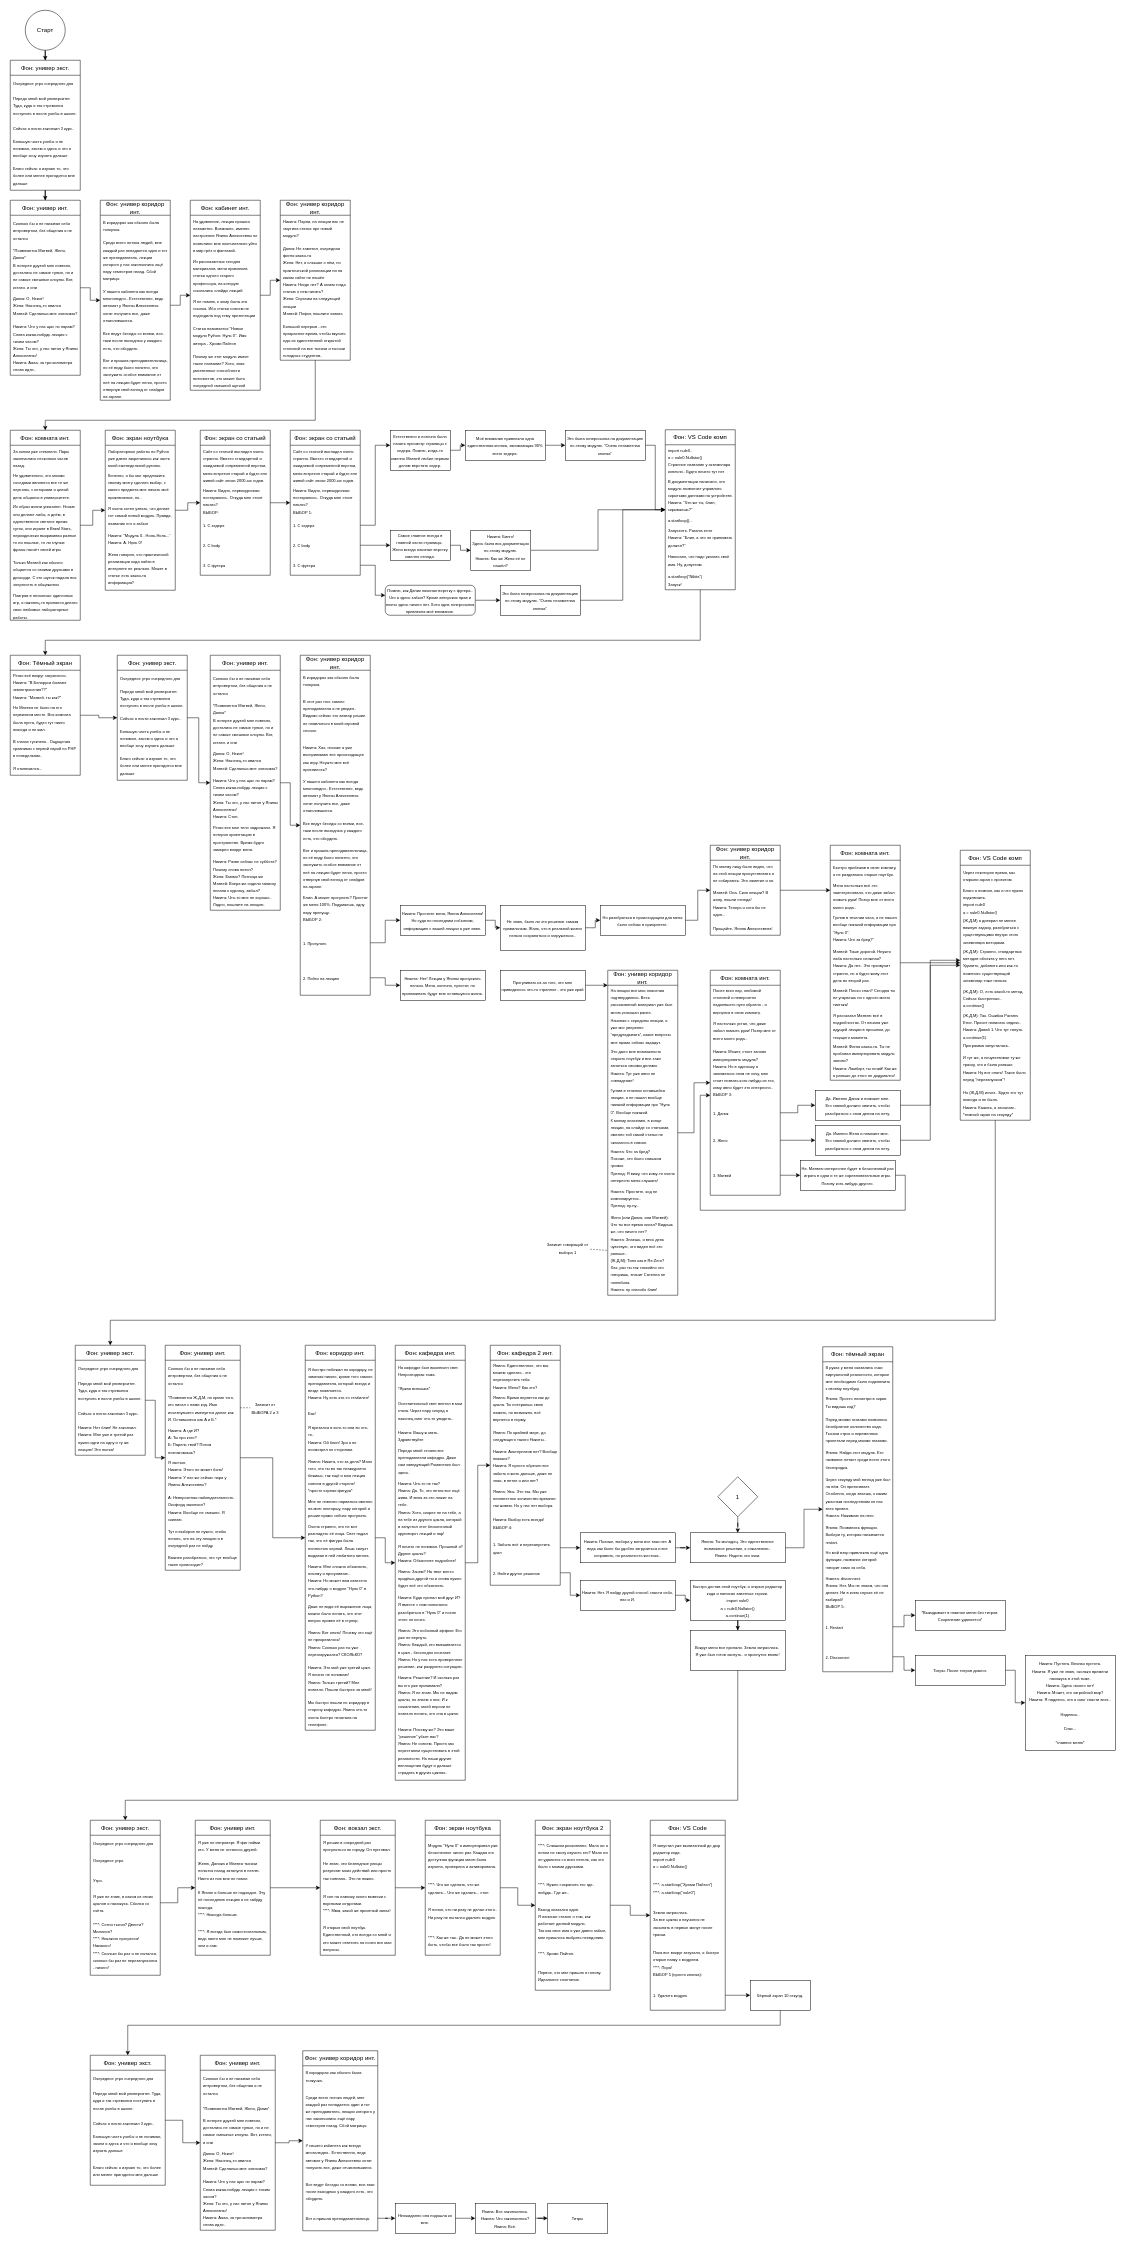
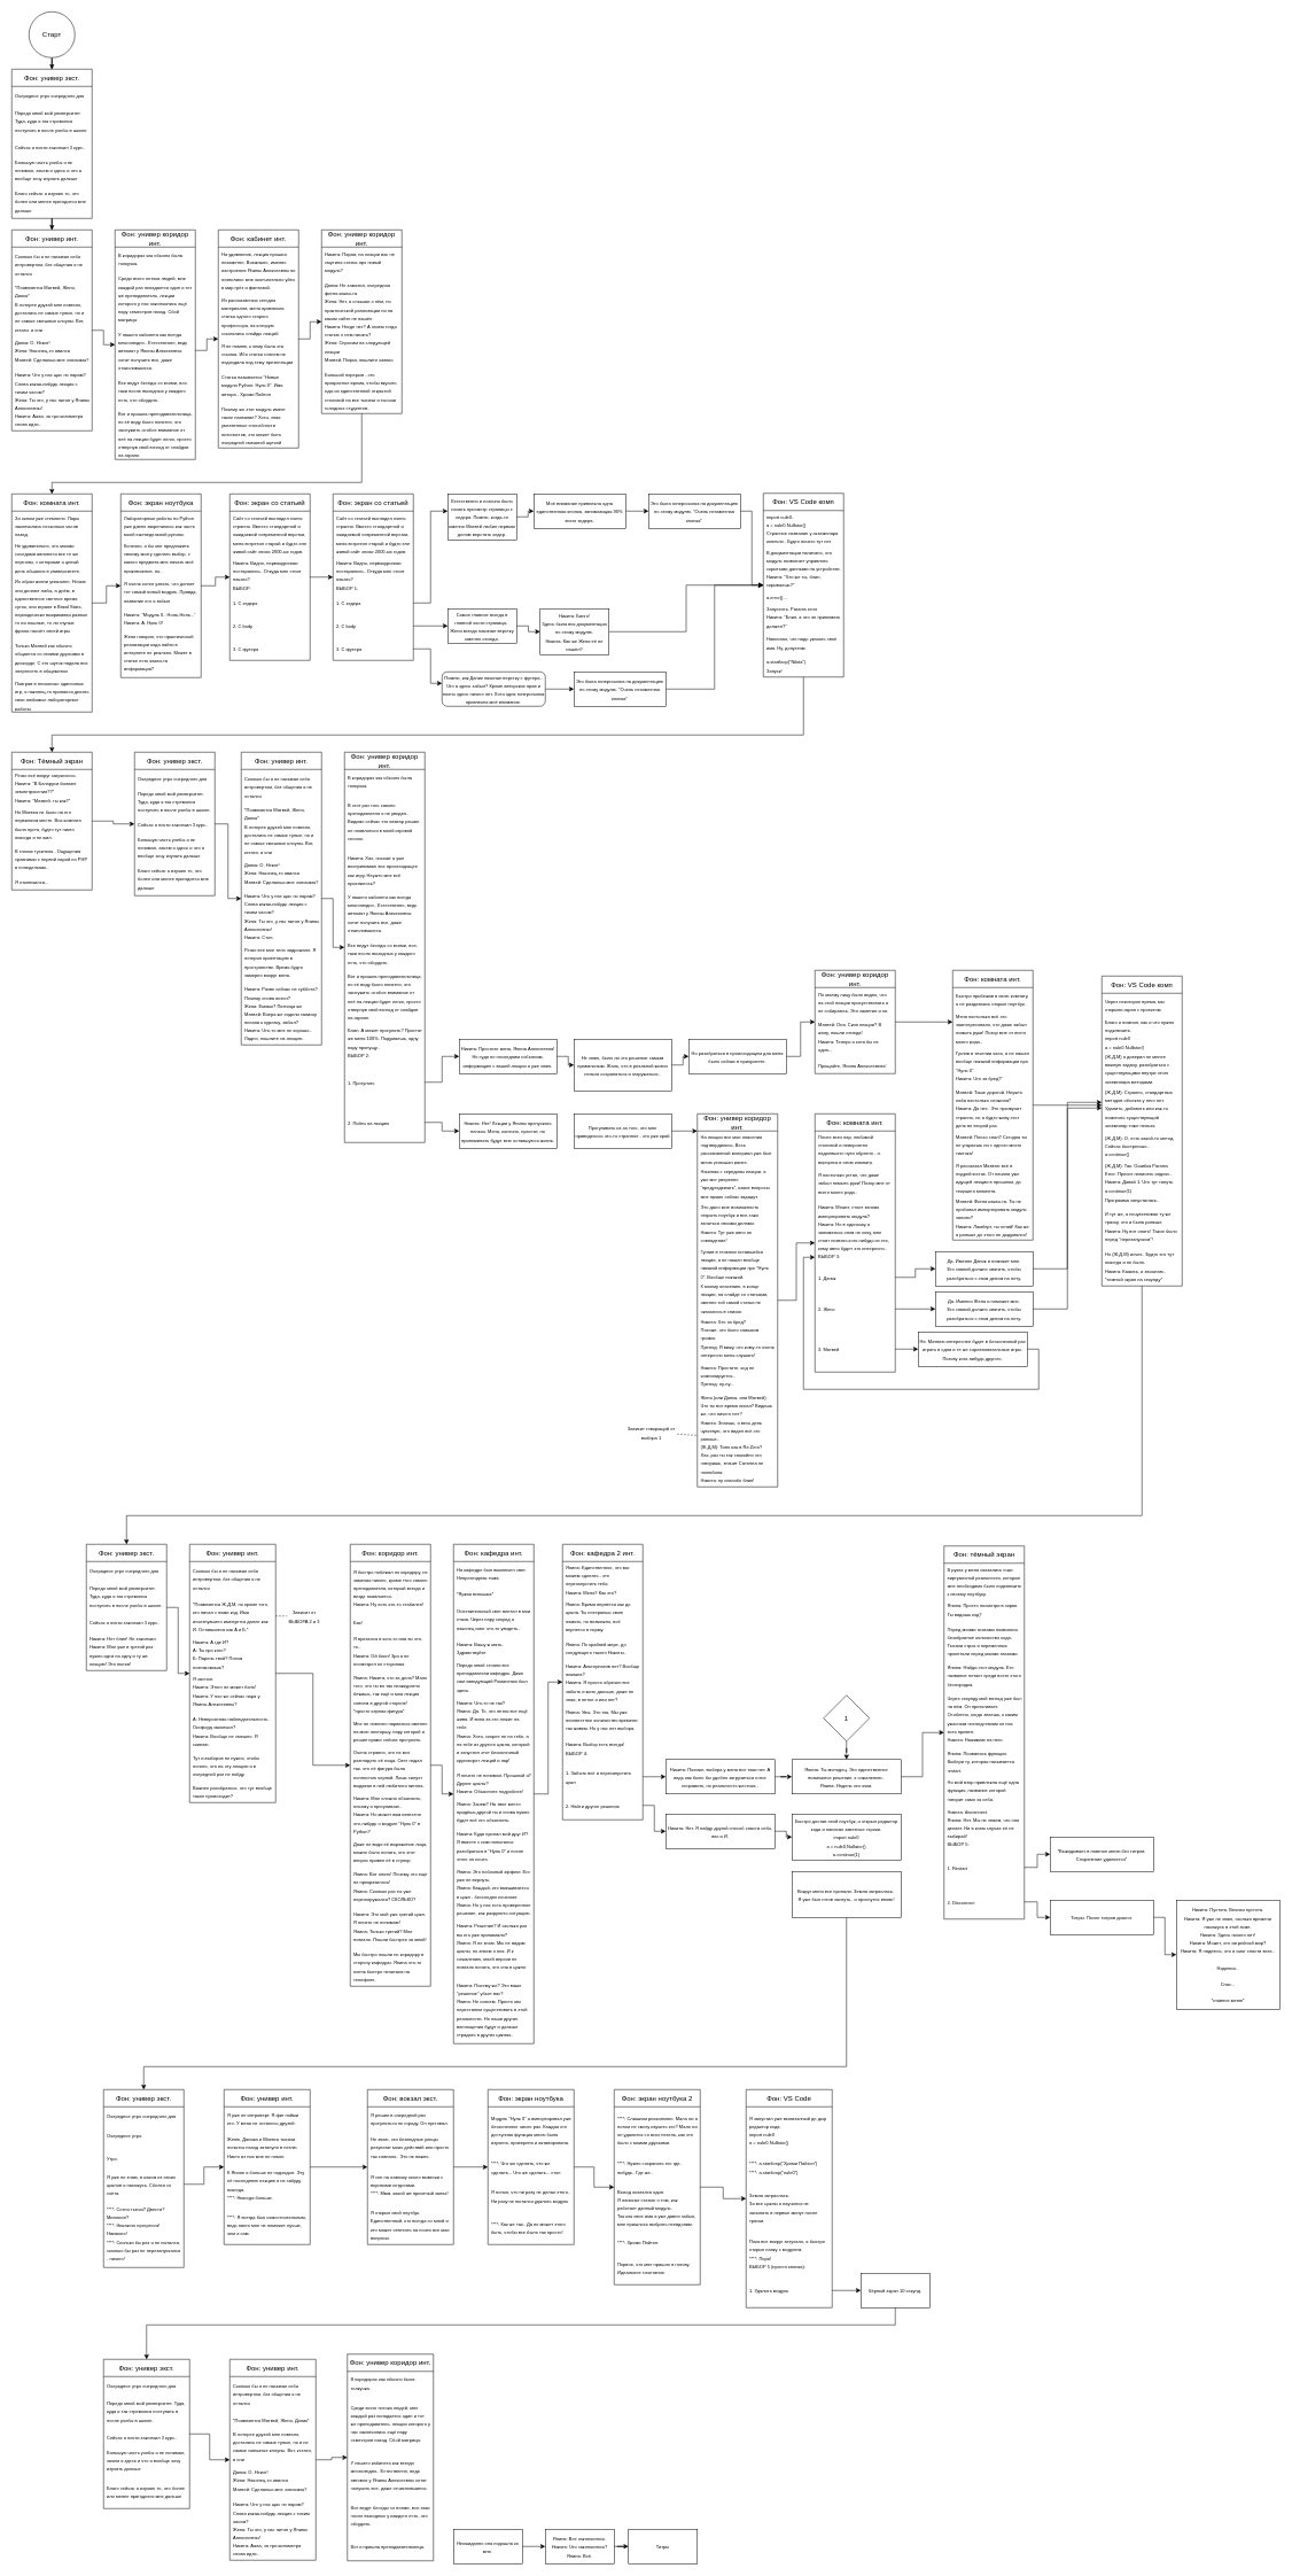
- <mxCell id="85" value="&lt;span style=&quot;font-size: 8px;&quot;&gt;a.startloop()...&lt;/span&gt;" style="text;strokeColor=none;fillColor=none;align=left;verticalAlign=middle;spacingLeft=4;spacingRight=4;overflow=hidden;points=[[0,0.5],[1,0.5]];portConstraint=eastwest;rotatable=0;whiteSpace=wrap;html=1;" parent="82" vertex="1"><mxGeometry y="170" width="140" height="20" as="geometry" /></mxCell>
+ <mxCell id="85" value="&lt;span style=&quot;font-size: 8px;&quot;&gt;a.error()...&lt;/span&gt;" style="text;strokeColor=none;fillColor=none;align=left;verticalAlign=middle;spacingLeft=4;spacingRight=4;overflow=hidden;points=[[0,0.5],[1,0.5]];portConstraint=eastwest;rotatable=0;whiteSpace=wrap;html=1;" parent="82" vertex="1"><mxGeometry y="170" width="140" height="20" as="geometry" /></mxCell>
- <mxCell id="263" style="edgeStyle=orthogonalEdgeStyle;rounded=0;orthogonalLoop=1;jettySize=auto;html=1;" edge="1" parent="1" source="264" target="266"><mxGeometry relative="1" as="geometry" /></mxCell>
- <mxCell id="332" style="edgeStyle=orthogonalEdgeStyle;rounded=0;orthogonalLoop=1;jettySize=auto;html=1;" edge="1" parent="1" source="329" target="331"><mxGeometry relative="1" as="geometry" /></mxCell>
